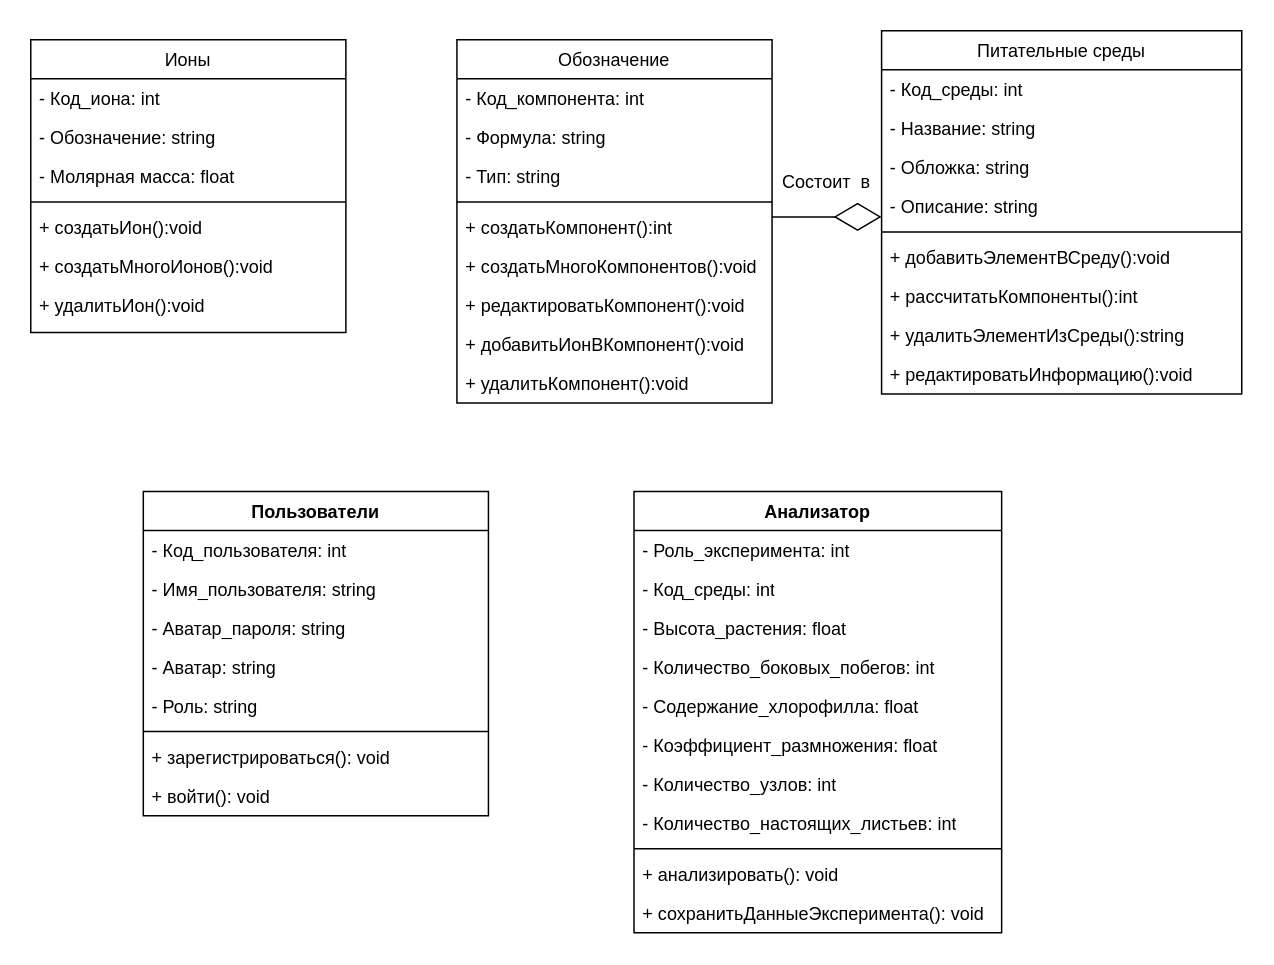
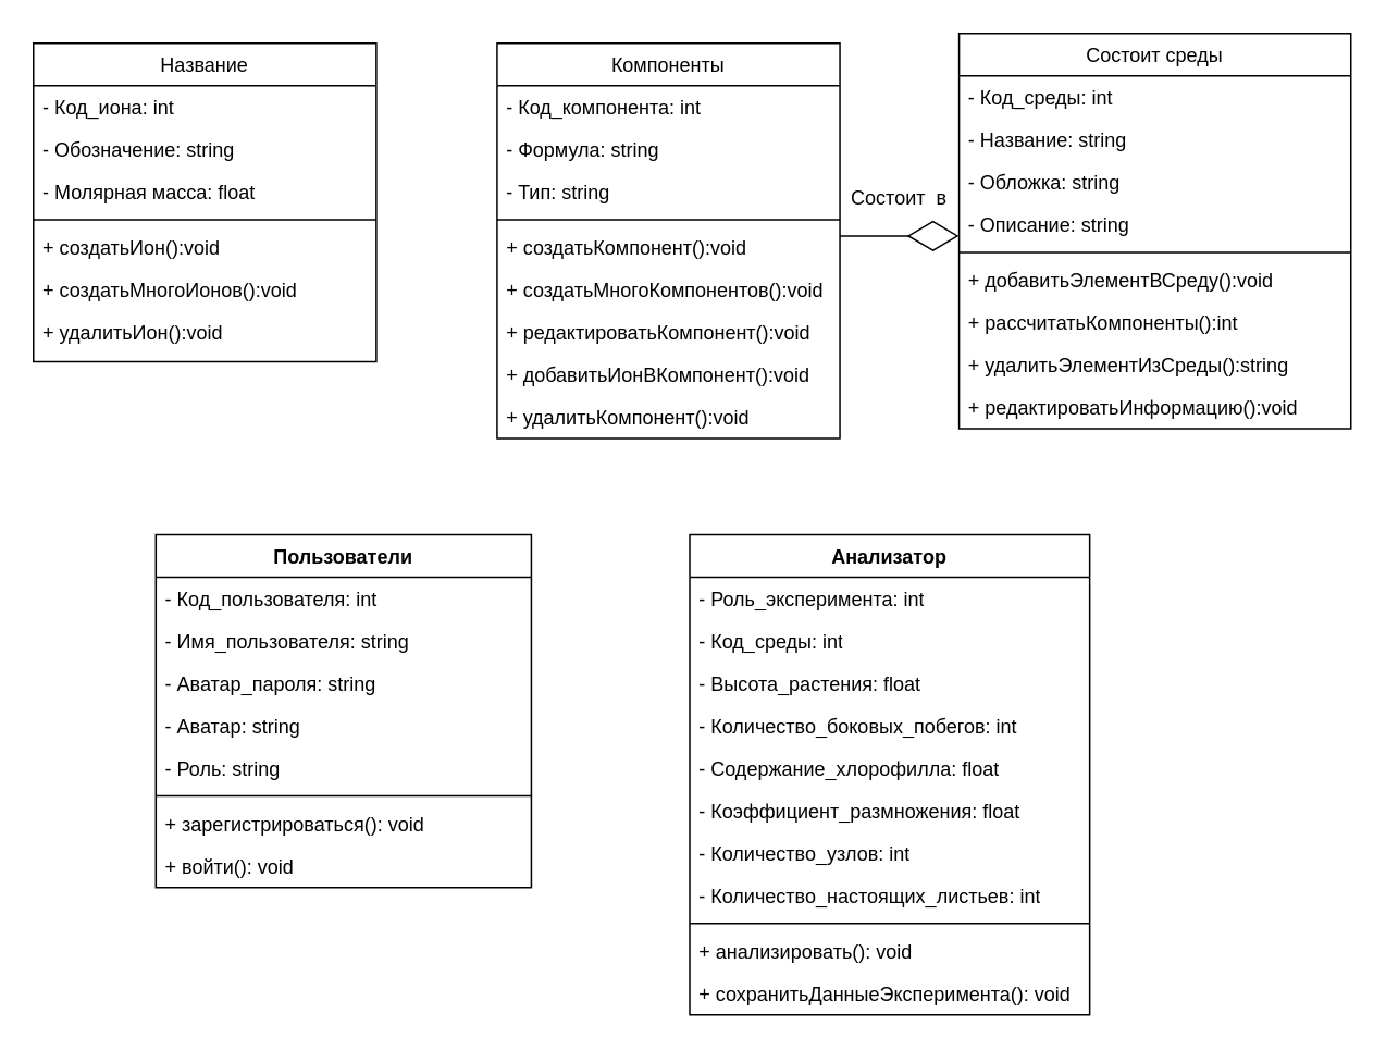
- <mxCell id="12" value="Питательные среды" style="swimlane;fontStyle=0;align=center;verticalAlign=top;childLayout=stackLayout;horizontal=1;startSize=26;horizontalStack=0;resizeParent=1;resizeLast=0;collapsible=1;marginBottom=0;rounded=0;shadow=0;strokeWidth=1;" parent="1" vertex="1"><mxGeometry x="587" y="20" width="240" height="242" as="geometry"><mxRectangle x="550" y="140" width="160" height="26" as="alternateBounds" /></mxGeometry></mxCell>
+ <mxCell id="12" value="Состоит среды" style="swimlane;fontStyle=0;align=center;verticalAlign=top;childLayout=stackLayout;horizontal=1;startSize=26;horizontalStack=0;resizeParent=1;resizeLast=0;collapsible=1;marginBottom=0;rounded=0;shadow=0;strokeWidth=1;" parent="1" vertex="1"><mxGeometry x="587" y="20" width="240" height="242" as="geometry"><mxRectangle x="550" y="140" width="160" height="26" as="alternateBounds" /></mxGeometry></mxCell>
- <mxCell id="33" value="Ионы" style="swimlane;fontStyle=0;align=center;verticalAlign=top;childLayout=stackLayout;horizontal=1;startSize=26;horizontalStack=0;resizeParent=1;resizeLast=0;collapsible=1;marginBottom=0;rounded=0;shadow=0;strokeWidth=1;" vertex="1" parent="1"><mxGeometry x="20" y="26" width="210" height="195" as="geometry"><mxRectangle x="230" y="140" width="160" height="26" as="alternateBounds" /></mxGeometry></mxCell>
+ <mxCell id="33" value="Название" style="swimlane;fontStyle=0;align=center;verticalAlign=top;childLayout=stackLayout;horizontal=1;startSize=26;horizontalStack=0;resizeParent=1;resizeLast=0;collapsible=1;marginBottom=0;rounded=0;shadow=0;strokeWidth=1;" vertex="1" parent="1"><mxGeometry x="20" y="26" width="210" height="195" as="geometry"><mxRectangle x="230" y="140" width="160" height="26" as="alternateBounds" /></mxGeometry></mxCell>
- <mxCell id="2" value="Обозначение" style="swimlane;fontStyle=0;align=center;verticalAlign=top;childLayout=stackLayout;horizontal=1;startSize=26;horizontalStack=0;resizeParent=1;resizeLast=0;collapsible=1;marginBottom=0;rounded=0;shadow=0;strokeWidth=1;" parent="1" vertex="1"><mxGeometry x="304" y="26" width="210" height="242" as="geometry"><mxRectangle x="230" y="140" width="160" height="26" as="alternateBounds" /></mxGeometry></mxCell>
+ <mxCell id="2" value="Компоненты" style="swimlane;fontStyle=0;align=center;verticalAlign=top;childLayout=stackLayout;horizontal=1;startSize=26;horizontalStack=0;resizeParent=1;resizeLast=0;collapsible=1;marginBottom=0;rounded=0;shadow=0;strokeWidth=1;" parent="1" vertex="1"><mxGeometry x="304" y="26" width="210" height="242" as="geometry"><mxRectangle x="230" y="140" width="160" height="26" as="alternateBounds" /></mxGeometry></mxCell>
- <mxCell id="7" value="+ создатьКомпонент():int" style="text;align=left;verticalAlign=top;spacingLeft=4;spacingRight=4;overflow=hidden;rotatable=0;points=[[0,0.5],[1,0.5]];portConstraint=eastwest;" parent="2" vertex="1"><mxGeometry y="112" width="210" height="26" as="geometry" /></mxCell>
+ <mxCell id="7" value="+ создатьКомпонент():void" style="text;align=left;verticalAlign=top;spacingLeft=4;spacingRight=4;overflow=hidden;rotatable=0;points=[[0,0.5],[1,0.5]];portConstraint=eastwest;" parent="2" vertex="1"><mxGeometry y="112" width="210" height="26" as="geometry" /></mxCell>
